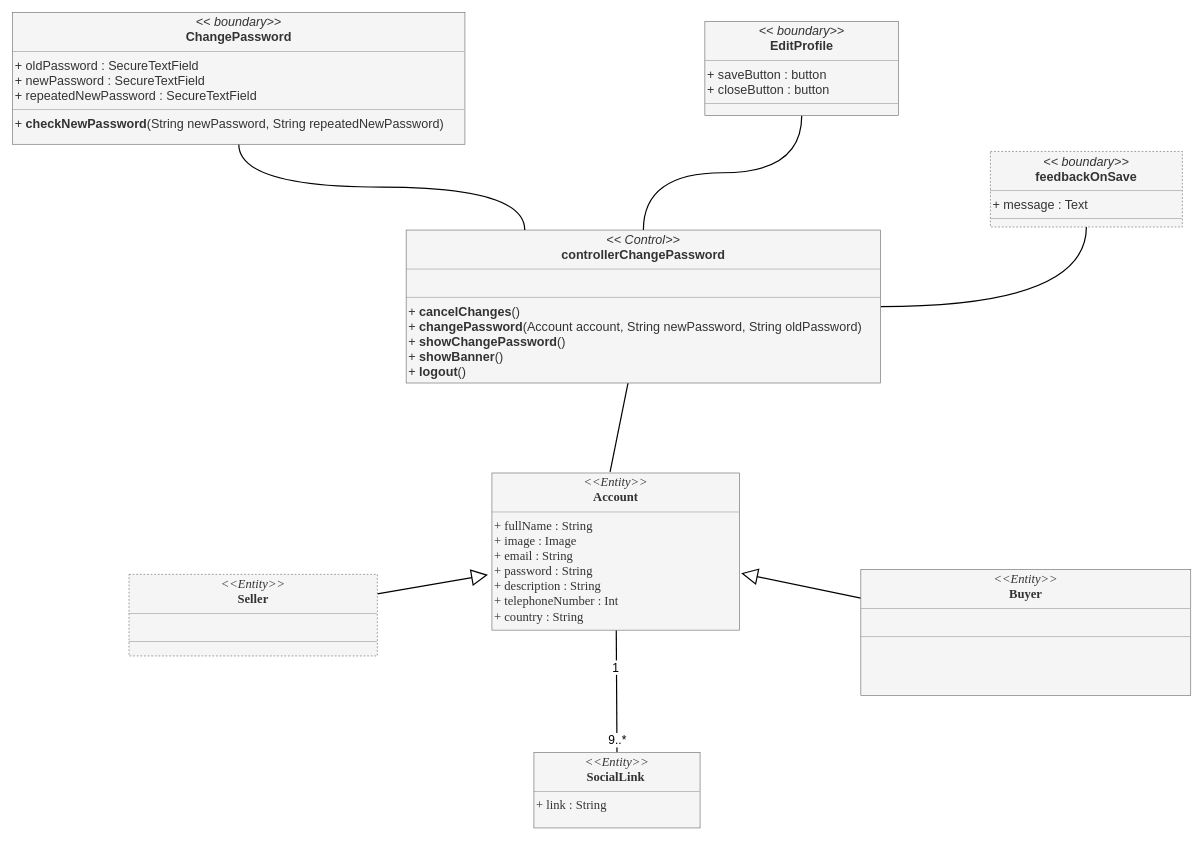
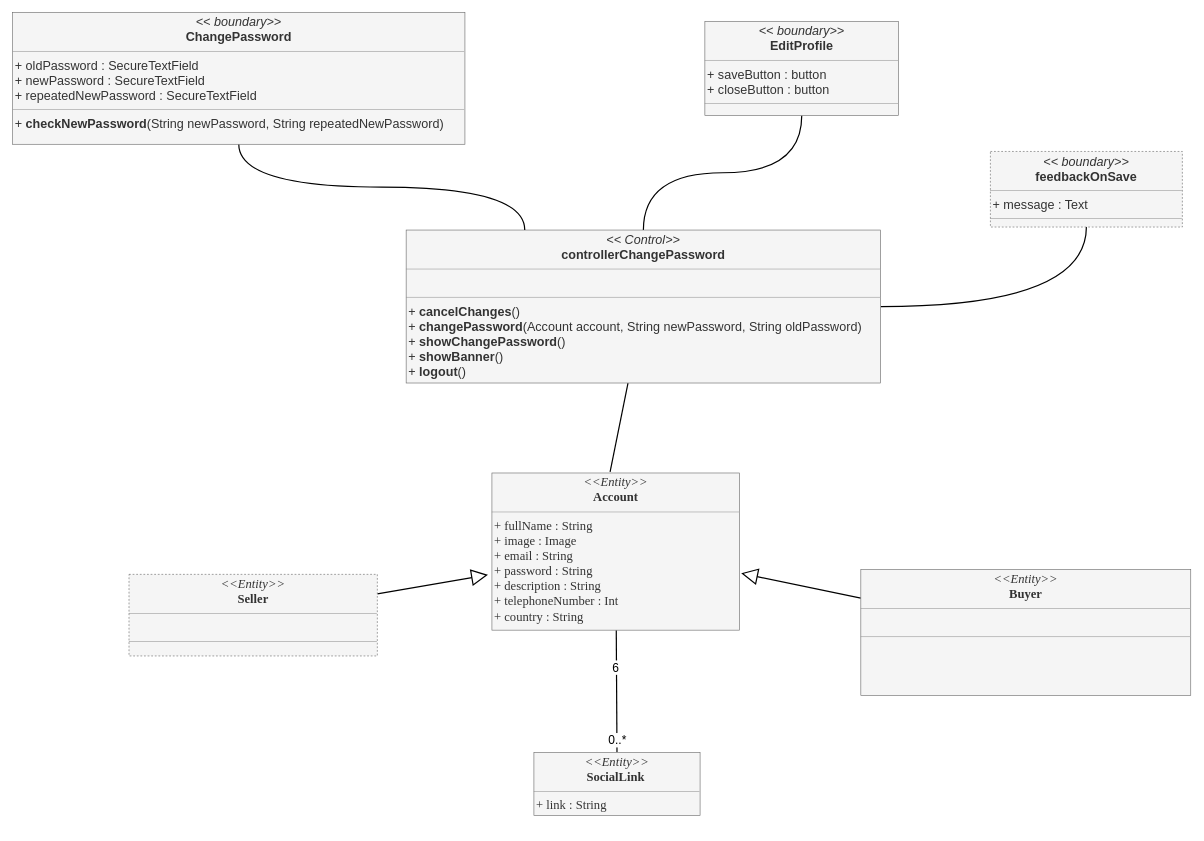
- <mxCell id="16" value="&lt;font style=&quot;font-size: 20px;&quot;&gt;1&lt;/font&gt;" style="edgeLabel;html=1;align=center;verticalAlign=middle;resizable=0;points=[];" parent="1" vertex="1" connectable="0"><mxGeometry x="1024.5" y="1111" as="geometry" /></mxCell>
+ <mxCell id="16" value="&lt;font style=&quot;font-size: 20px;&quot;&gt;6&lt;/font&gt;" style="edgeLabel;html=1;align=center;verticalAlign=middle;resizable=0;points=[];" parent="1" vertex="1" connectable="0"><mxGeometry x="1024.5" y="1111" as="geometry" /></mxCell>
- <mxCell id="17" value="9..*" style="edgeLabel;html=1;align=center;verticalAlign=middle;resizable=0;points=[];fontSize=20;" parent="1" vertex="1" connectable="0"><mxGeometry x="1027.5" y="1232" as="geometry" /></mxCell>
+ <mxCell id="17" value="0..*" style="edgeLabel;html=1;align=center;verticalAlign=middle;resizable=0;points=[];fontSize=20;" parent="1" vertex="1" connectable="0"><mxGeometry x="1027.5" y="1232" as="geometry" /></mxCell>
- <mxCell id="18" value="&lt;p style=&quot;margin: 4px 0px 0px; text-align: center; font-size: 21px;&quot;&gt;&lt;font style=&quot;font-size: 21px;&quot;&gt;&lt;i style=&quot;&quot;&gt;&amp;lt;&amp;lt;Entity&amp;gt;&amp;gt;&lt;/i&gt;&lt;/font&gt;&lt;/p&gt;&lt;p style=&quot;margin: 0px 0px 0px 4px; font-size: 21px;&quot;&gt;&lt;span style=&quot;white-space: pre;&quot;&gt;&#09;&lt;/span&gt;&lt;span style=&quot;white-space: pre;&quot;&gt;&#09;&lt;/span&gt;&lt;b&gt;SocialLink&lt;/b&gt;&lt;br&gt;&lt;/p&gt;&lt;hr style=&quot;font-size: 21px;&quot; size=&quot;1&quot;&gt;&lt;p style=&quot;margin: 0px 0px 0px 4px; font-size: 21px;&quot;&gt;+ link : String&amp;nbsp;&lt;/p&gt;" style="verticalAlign=top;align=left;overflow=fill;fontSize=12;fontFamily=SF PRO;html=1;fillColor=#f5f5f5;fontColor=#333333;strokeColor=#666666;rounded=0;" parent="1" vertex="1"><mxGeometry x="889" y="1253.75" width="277" height="126" as="geometry" /></mxCell>
+ <mxCell id="18" value="&lt;p style=&quot;margin: 4px 0px 0px; text-align: center; font-size: 21px;&quot;&gt;&lt;font style=&quot;font-size: 21px;&quot;&gt;&lt;i style=&quot;&quot;&gt;&amp;lt;&amp;lt;Entity&amp;gt;&amp;gt;&lt;/i&gt;&lt;/font&gt;&lt;/p&gt;&lt;p style=&quot;margin: 0px 0px 0px 4px; font-size: 21px;&quot;&gt;&lt;span style=&quot;white-space: pre;&quot;&gt;&#09;&lt;/span&gt;&lt;span style=&quot;white-space: pre;&quot;&gt;&#09;&lt;/span&gt;&lt;b&gt;SocialLink&lt;/b&gt;&lt;br&gt;&lt;/p&gt;&lt;hr style=&quot;font-size: 21px;&quot; size=&quot;1&quot;&gt;&lt;p style=&quot;margin: 0px 0px 0px 4px; font-size: 21px;&quot;&gt;+ link : String&amp;nbsp;&lt;/p&gt;" style="verticalAlign=top;align=left;overflow=fill;fontSize=12;fontFamily=SF PRO;html=1;fillColor=#f5f5f5;fontColor=#333333;strokeColor=#666666;rounded=0;" parent="1" vertex="1"><mxGeometry x="889" y="1253.75" width="277" height="105" as="geometry" /></mxCell>
